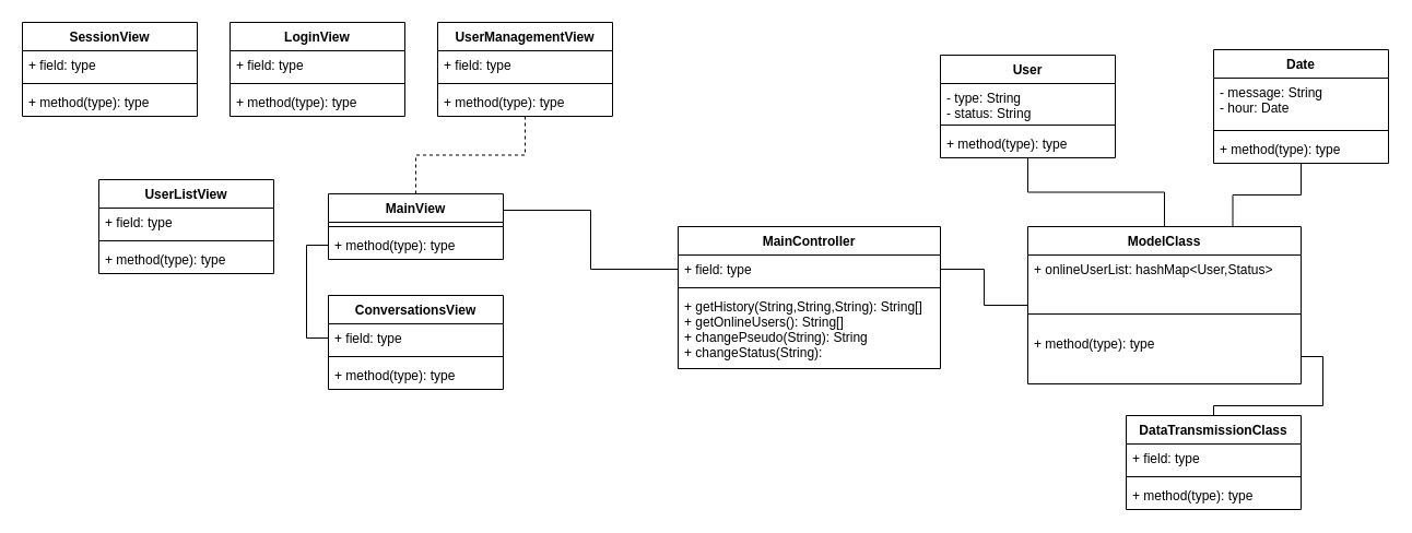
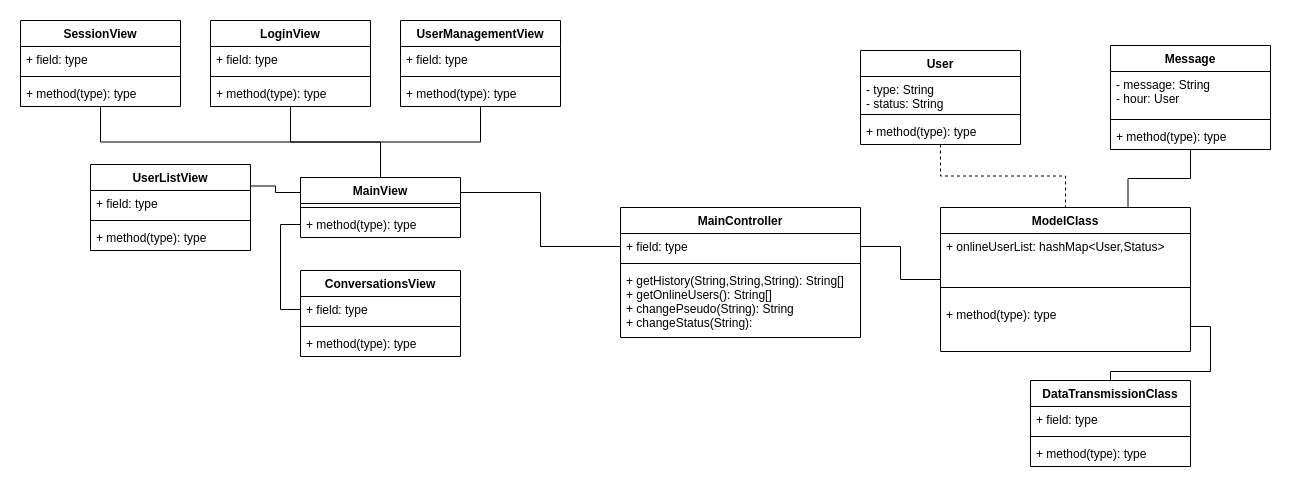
- <mxCell id="48" value="Date" style="swimlane;fontStyle=1;align=center;verticalAlign=top;childLayout=stackLayout;horizontal=1;startSize=26;horizontalStack=0;resizeParent=1;resizeParentMax=0;resizeLast=0;collapsible=1;marginBottom=0;" vertex="1" parent="1"><mxGeometry x="1110" y="45" width="160" height="104" as="geometry" /></mxCell>
+ <mxCell id="48" value="Message" style="swimlane;fontStyle=1;align=center;verticalAlign=top;childLayout=stackLayout;horizontal=1;startSize=26;horizontalStack=0;resizeParent=1;resizeParentMax=0;resizeLast=0;collapsible=1;marginBottom=0;" vertex="1" parent="1"><mxGeometry x="1110" y="45" width="160" height="104" as="geometry" /></mxCell>
- <mxCell id="49" value="- message: String&#10;- hour: Date" style="text;strokeColor=none;fillColor=none;align=left;verticalAlign=top;spacingLeft=4;spacingRight=4;overflow=hidden;rotatable=0;points=[[0,0.5],[1,0.5]];portConstraint=eastwest;" vertex="1" parent="48"><mxGeometry y="26" width="160" height="44" as="geometry" /></mxCell>
+ <mxCell id="49" value="- message: String&#10;- hour: User" style="text;strokeColor=none;fillColor=none;align=left;verticalAlign=top;spacingLeft=4;spacingRight=4;overflow=hidden;rotatable=0;points=[[0,0.5],[1,0.5]];portConstraint=eastwest;" vertex="1" parent="48"><mxGeometry y="26" width="160" height="44" as="geometry" /></mxCell>
+ <mxCell id="6" style="edgeStyle=orthogonalEdgeStyle;rounded=0;orthogonalLoop=1;jettySize=auto;html=1;exitX=0.5;exitY=0;exitDx=0;exitDy=0;endArrow=none;endFill=0;" edge="1" parent="1" source="10" target="21"><mxGeometry relative="1" as="geometry" /></mxCell>
+ <mxCell id="8" style="edgeStyle=orthogonalEdgeStyle;rounded=0;orthogonalLoop=1;jettySize=auto;html=1;exitX=0.5;exitY=0;exitDx=0;exitDy=0;endArrow=none;endFill=0;" edge="1" parent="1" source="10" target="31"><mxGeometry relative="1" as="geometry" /></mxCell>
- <mxCell id="7" style="edgeStyle=orthogonalEdgeStyle;rounded=0;orthogonalLoop=1;jettySize=auto;html=1;exitX=0.5;exitY=0;exitDx=0;exitDy=0;endArrow=none;endFill=0;dashed=1;" edge="1" parent="1" source="10" target="27"><mxGeometry relative="1" as="geometry" /></mxCell>
+ <mxCell id="7" style="edgeStyle=orthogonalEdgeStyle;rounded=0;orthogonalLoop=1;jettySize=auto;html=1;exitX=0.5;exitY=0;exitDx=0;exitDy=0;endArrow=none;endFill=0;" edge="1" parent="1" source="10" target="27"><mxGeometry relative="1" as="geometry" /></mxCell>
- <mxCell id="53" style="edgeStyle=orthogonalEdgeStyle;rounded=0;orthogonalLoop=1;jettySize=auto;html=1;entryX=0.5;entryY=0;entryDx=0;entryDy=0;endArrow=none;endFill=0;" edge="1" parent="1" source="44" target="17"><mxGeometry relative="1" as="geometry" /></mxCell>
+ <mxCell id="53" style="edgeStyle=orthogonalEdgeStyle;rounded=0;orthogonalLoop=1;jettySize=auto;html=1;entryX=0.5;entryY=0;entryDx=0;entryDy=0;endArrow=none;endFill=0;dashed=1;" edge="1" parent="1" source="44" target="17"><mxGeometry relative="1" as="geometry" /></mxCell>
+ <mxCell id="9" style="edgeStyle=orthogonalEdgeStyle;rounded=0;orthogonalLoop=1;jettySize=auto;html=1;exitX=0;exitY=0.25;exitDx=0;exitDy=0;entryX=1;entryY=0.25;entryDx=0;entryDy=0;endArrow=none;endFill=0;" edge="1" parent="1" source="10" target="35"><mxGeometry relative="1" as="geometry" /></mxCell>
